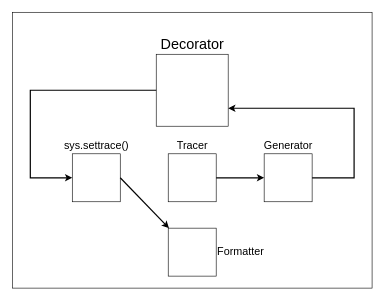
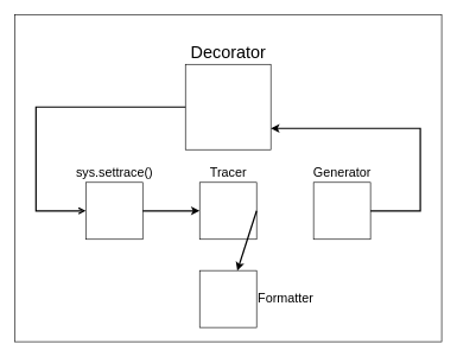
- <mxCell id="6" value="" style="edgeStyle=orthogonalEdgeStyle;rounded=0;orthogonalLoop=1;jettySize=auto;html=1;fontSize=24;strokeWidth=2;jumpStyle=none;entryX=0;entryY=0.5;entryDx=0;entryDy=0;exitX=0;exitY=0.5;exitDx=0;exitDy=0;endArrow=classic;endFill=1;" parent="1" source="5" target="4" edge="1"><mxGeometry relative="1" as="geometry"><mxPoint x="50" y="160" as="sourcePoint" /><mxPoint x="250" y="150" as="targetPoint" /><Array as="points"><mxPoint x="50" y="150" /><mxPoint x="50" y="296" /></Array></mxGeometry></mxCell>
+ <mxCell id="6" value="" style="edgeStyle=orthogonalEdgeStyle;rounded=0;orthogonalLoop=1;jettySize=auto;html=1;fontSize=24;strokeWidth=2;jumpStyle=none;entryX=0;entryY=0.5;entryDx=0;entryDy=0;exitX=0;exitY=0.5;exitDx=0;exitDy=0;endArrow=open;endFill=1;" parent="1" source="5" target="4" edge="1"><mxGeometry relative="1" as="geometry"><mxPoint x="50" y="160" as="sourcePoint" /><mxPoint x="250" y="150" as="targetPoint" /><Array as="points"><mxPoint x="50" y="150" /><mxPoint x="50" y="296" /></Array></mxGeometry></mxCell>
- <mxCell id="11" value="" style="rounded=0;orthogonalLoop=1;jettySize=auto;html=1;fontSize=24;strokeWidth=2;exitX=1;exitY=0.5;exitDx=0;exitDy=0;entryX=0;entryY=0.5;entryDx=0;entryDy=0;" edge="1" parent="1" source="9" target="3"><mxGeometry relative="1" as="geometry"><mxPoint x="470" y="400" as="sourcePoint" /><mxPoint x="190" y="410" as="targetPoint" /></mxGeometry></mxCell>
+ <mxCell id="11" value="" style="rounded=0;orthogonalLoop=1;jettySize=auto;html=1;fontSize=24;strokeWidth=2;exitX=1;exitY=0.5;exitDx=0;exitDy=0;" edge="1" parent="1" source="9" target="10"><mxGeometry relative="1" as="geometry"><mxPoint x="470" y="400" as="sourcePoint" /><mxPoint x="190" y="410" as="targetPoint" /></mxGeometry></mxCell>
- <mxCell id="7" value="" style="rounded=0;orthogonalLoop=1;jettySize=auto;html=1;fontSize=24;strokeWidth=2;exitX=1;exitY=0.5;exitDx=0;exitDy=0;" parent="1" source="4" target="10" edge="1"><mxGeometry relative="1" as="geometry"><mxPoint x="100" y="360" as="sourcePoint" /><mxPoint x="170" y="360" as="targetPoint" /></mxGeometry></mxCell>
+ <mxCell id="7" value="" style="rounded=0;orthogonalLoop=1;jettySize=auto;html=1;fontSize=24;strokeWidth=2;entryX=0;entryY=0.5;entryDx=0;entryDy=0;exitX=1;exitY=0.5;exitDx=0;exitDy=0;" parent="1" source="4" target="9" edge="1"><mxGeometry relative="1" as="geometry"><mxPoint x="100" y="360" as="sourcePoint" /><mxPoint x="170" y="360" as="targetPoint" /></mxGeometry></mxCell>
